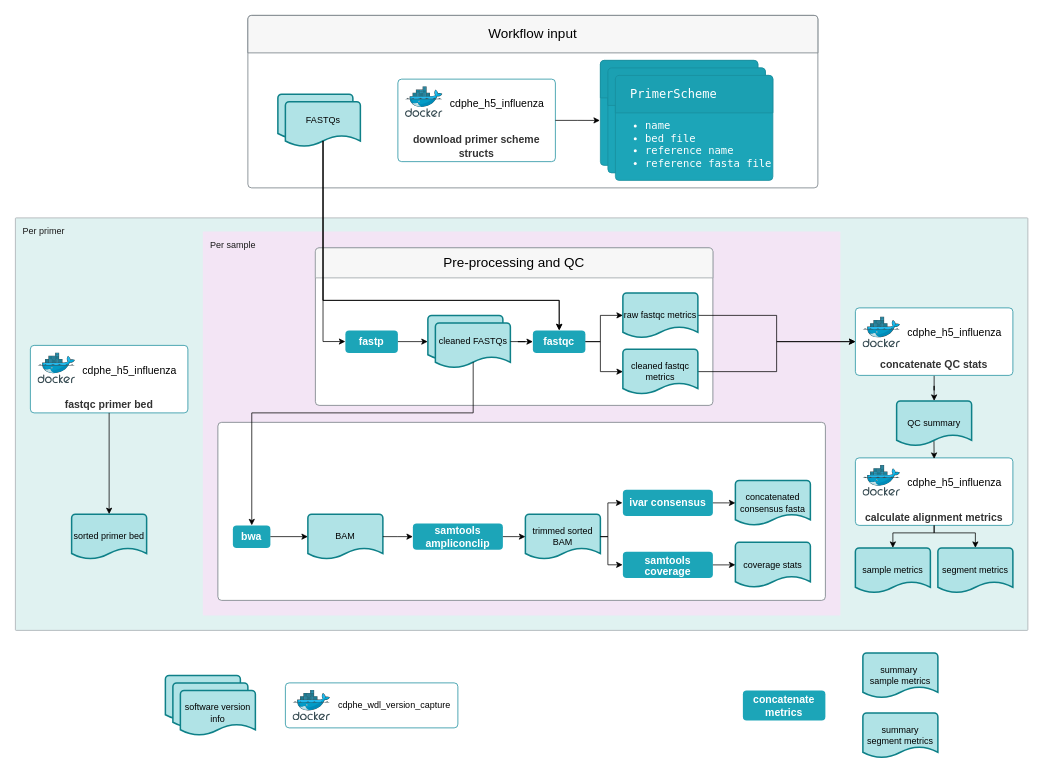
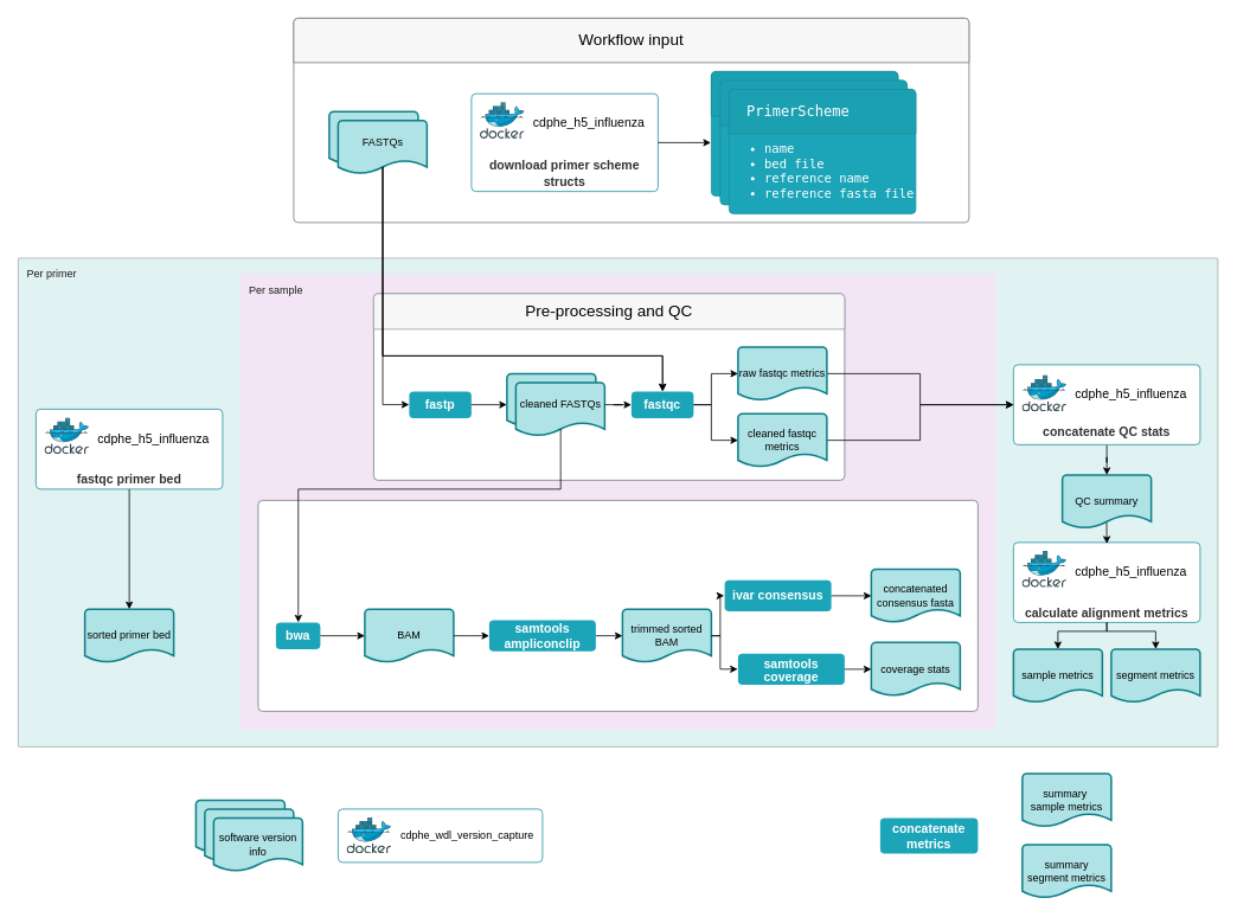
- <mxCell id="35" value="ivar consensus" style="html=1;shadow=0;dashed=0;shape=mxgraph.bootstrap.rrect;rSize=5;strokeColor=none;strokeWidth=1;fillColor=#1CA5B8;fontColor=#FFFFFF;whiteSpace=wrap;align=center;verticalAlign=middle;spacingLeft=0;fontStyle=1;fontSize=14;spacing=5;container=0;" vertex="1" parent="29"><mxGeometry x="540.0" y="90" width="120" height="34.72" as="geometry" /></mxCell>
+ <mxCell id="35" value="ivar consensus" style="html=1;shadow=0;dashed=0;shape=mxgraph.bootstrap.rrect;rSize=5;strokeColor=none;strokeWidth=1;fillColor=#1CA5B8;fontColor=#FFFFFF;whiteSpace=wrap;align=center;verticalAlign=middle;spacingLeft=0;fontStyle=1;fontSize=14;spacing=5;container=0;" vertex="1" parent="29"><mxGeometry x="525" y="90" width="120" height="34.72" as="geometry" /></mxCell>
